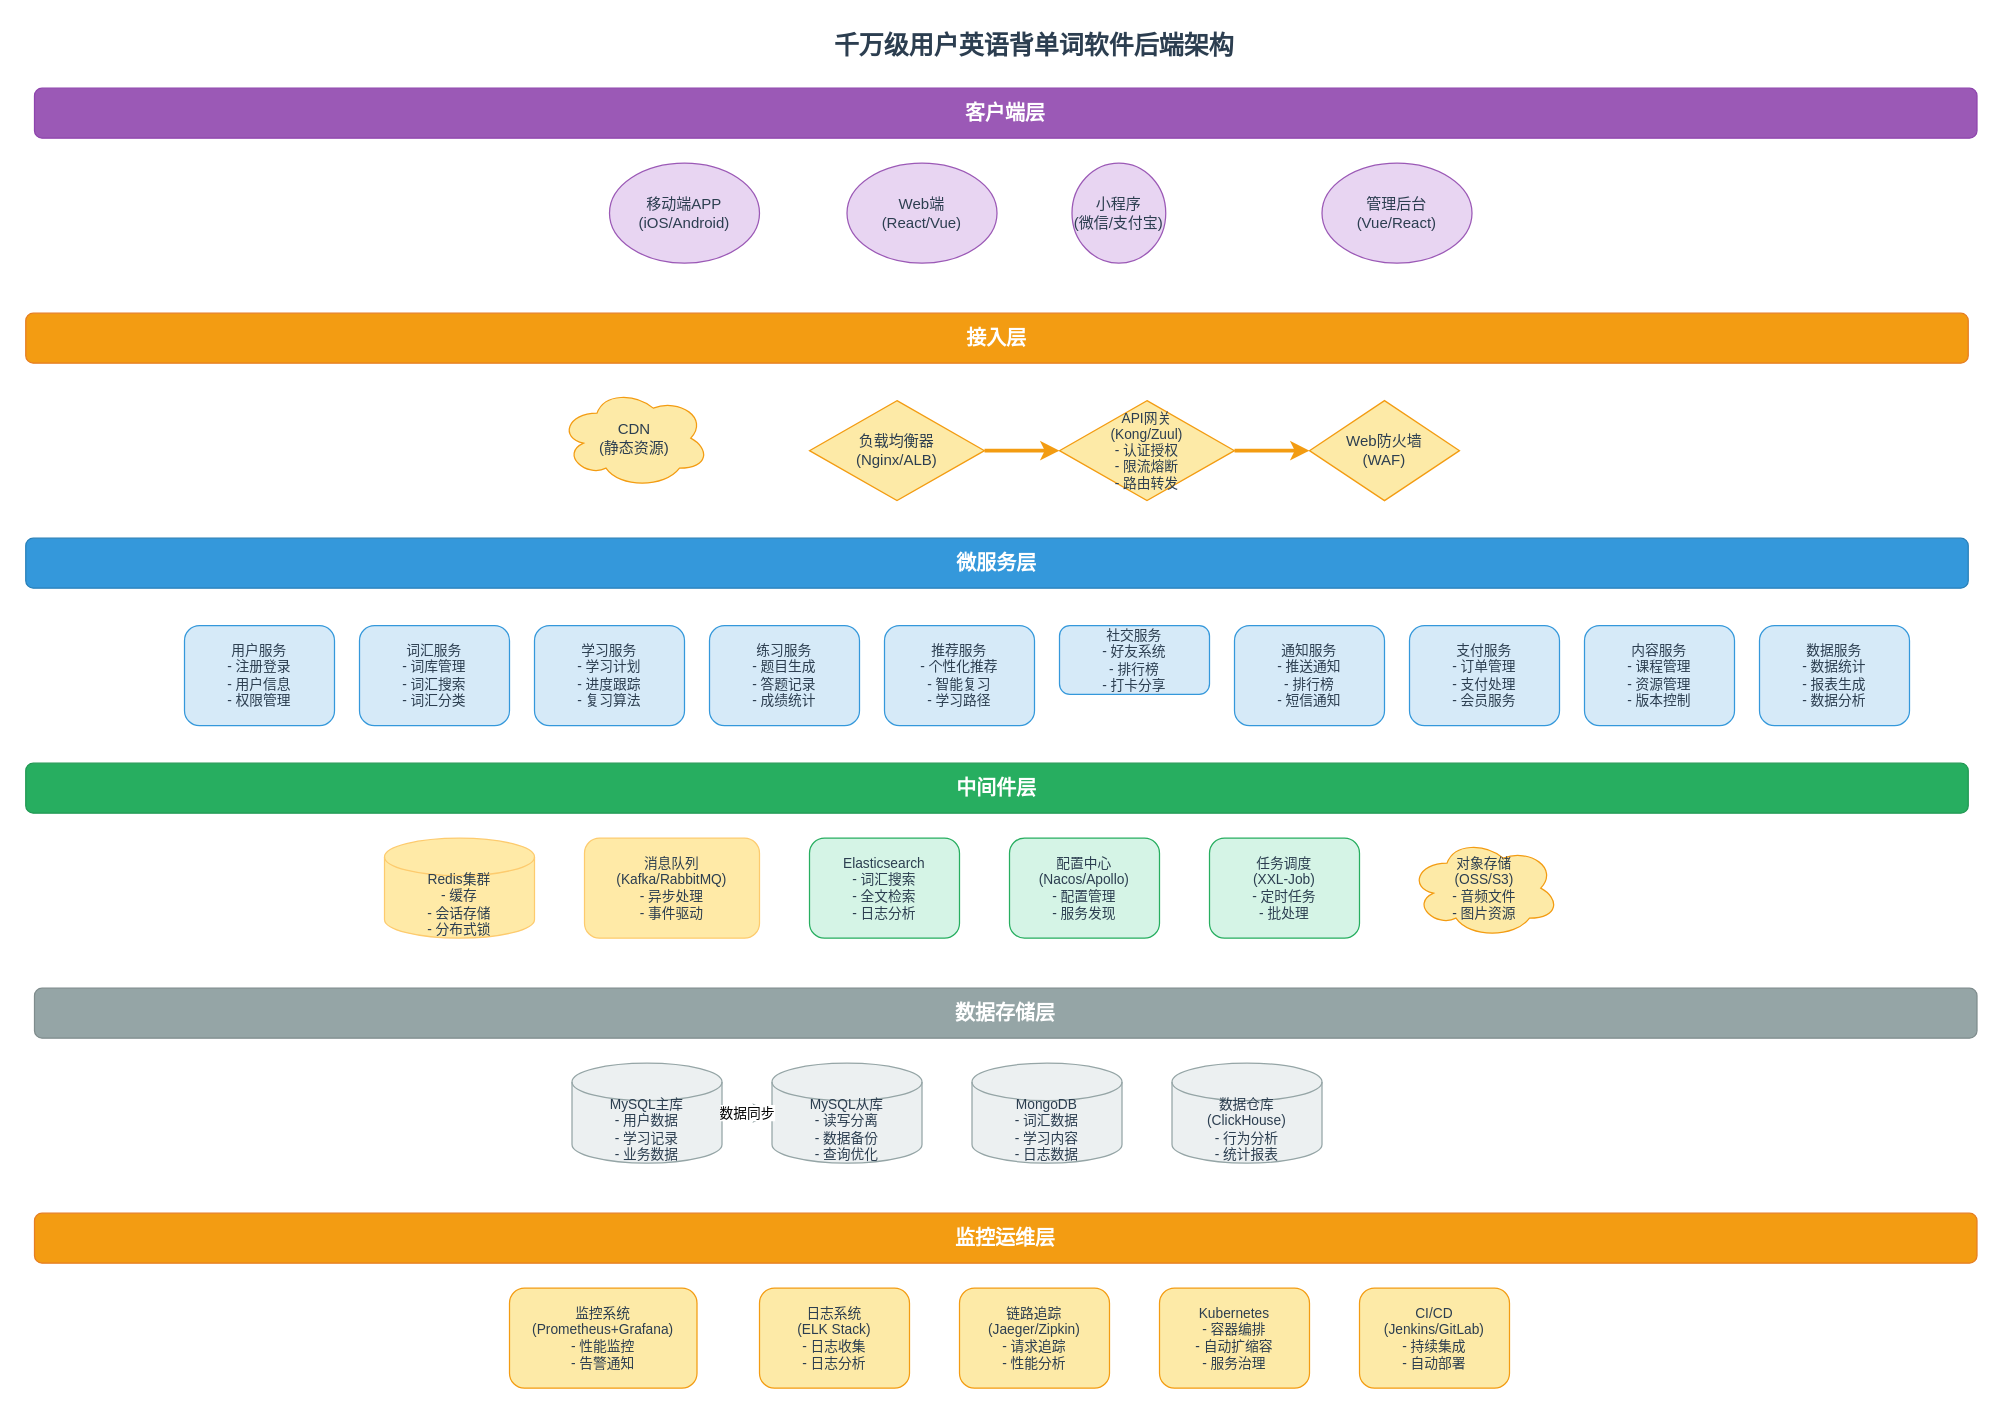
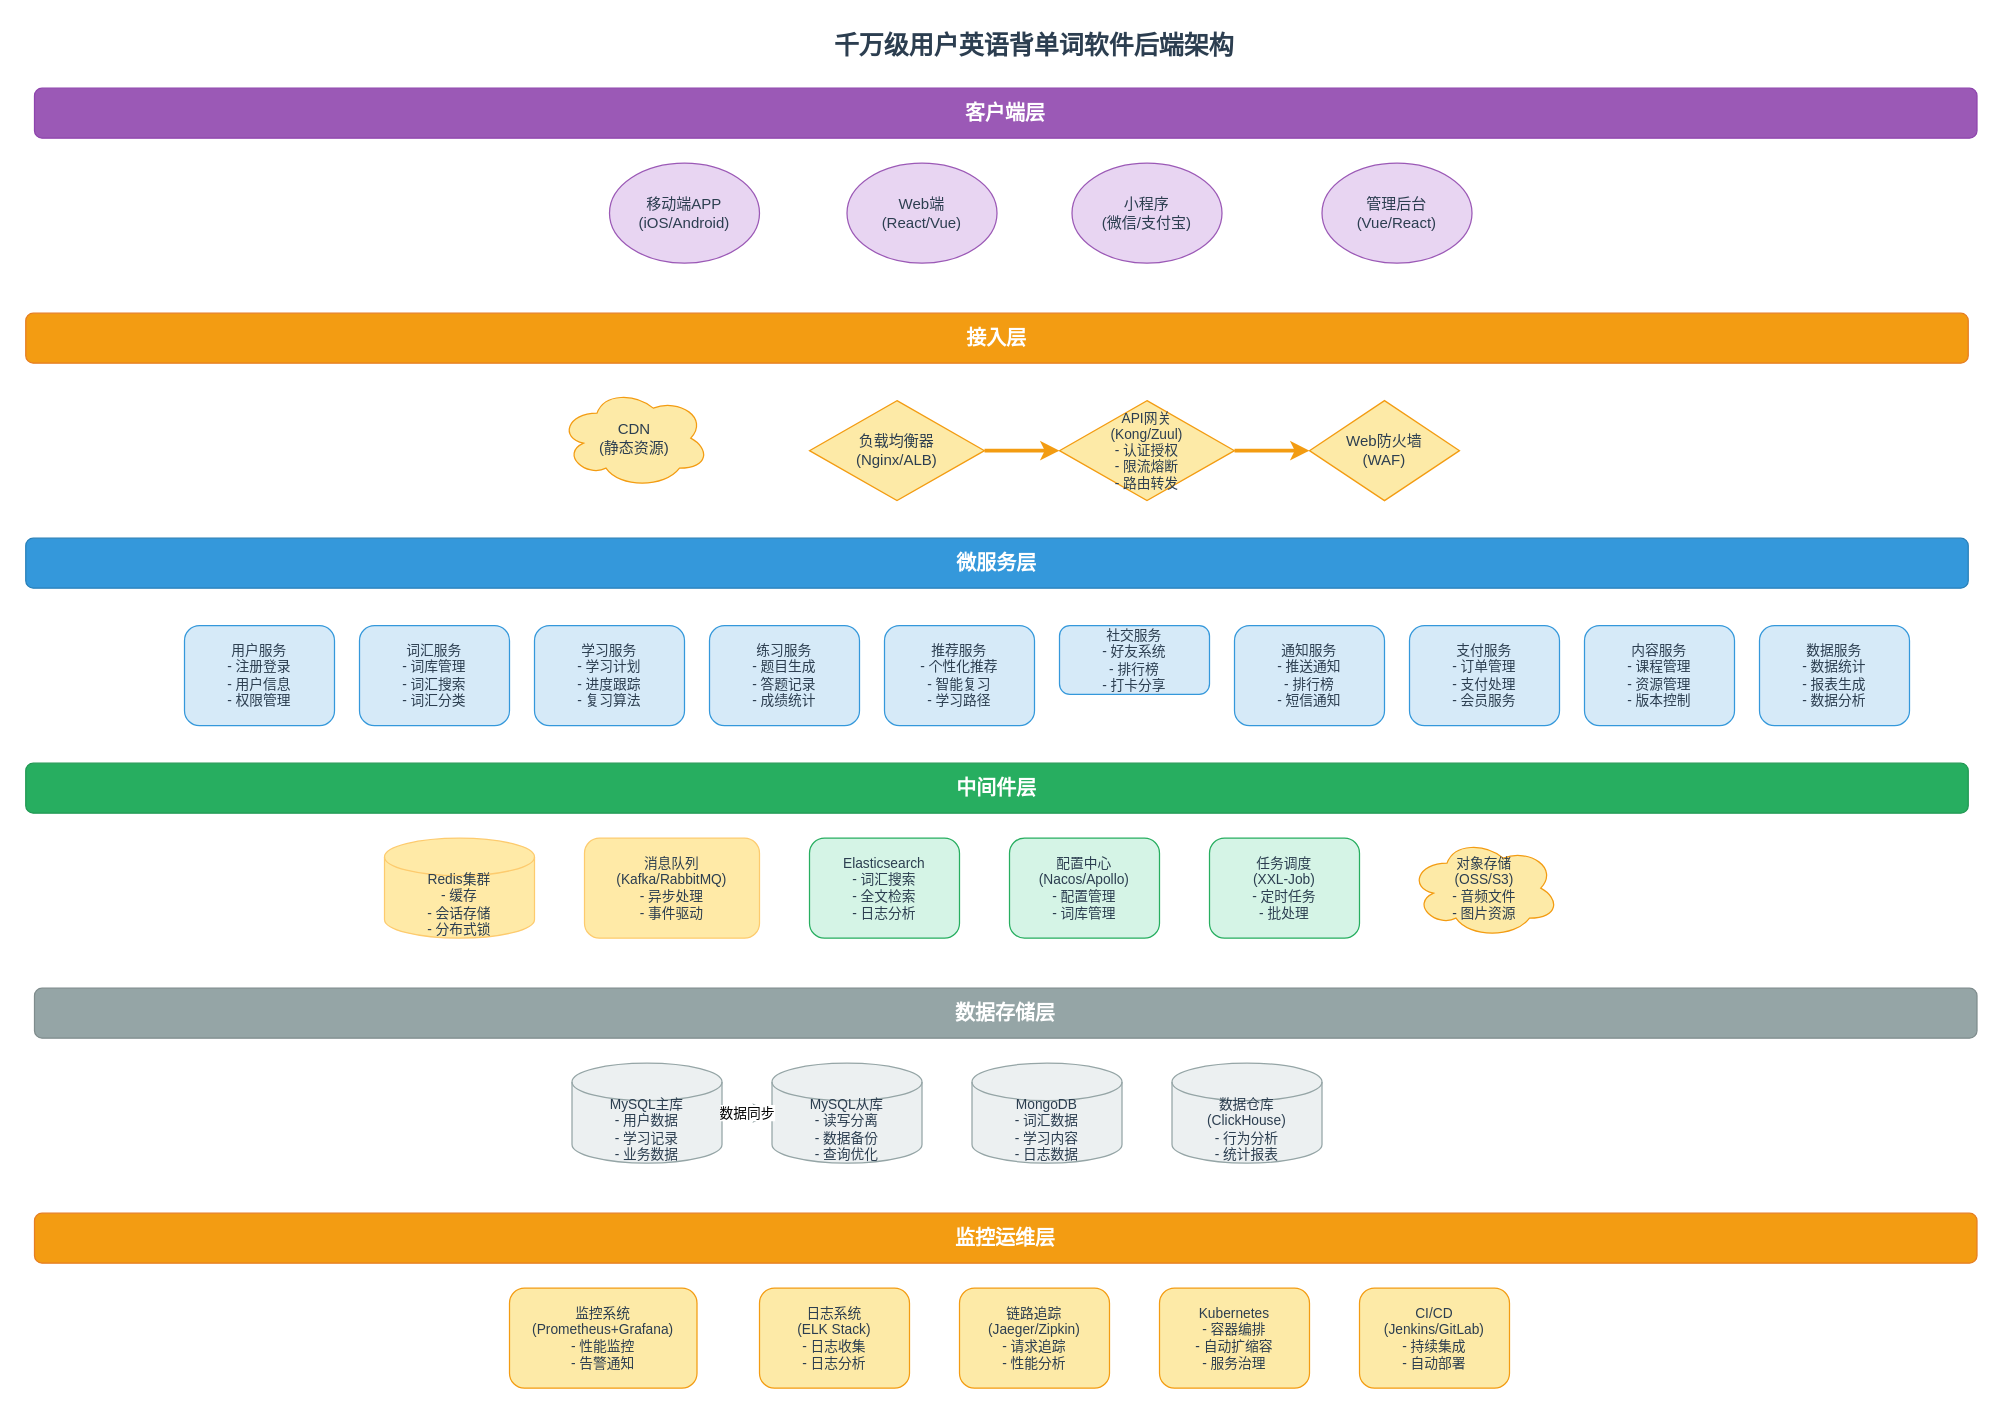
- <mxCell id="6" value="小程序&lt;br/&gt;(微信/支付宝)" style="ellipse;whiteSpace=wrap;html=1;fillColor=#e8d5f2;strokeColor=#9b59b6;fontSize=12;fontColor=#2c3e50;" parent="1" vertex="1"><mxGeometry x="857" y="130" width="75" height="80" as="geometry" /></mxCell>
+ <mxCell id="6" value="小程序&lt;br/&gt;(微信/支付宝)" style="ellipse;whiteSpace=wrap;html=1;fillColor=#e8d5f2;strokeColor=#9b59b6;fontSize=12;fontColor=#2c3e50;" parent="1" vertex="1"><mxGeometry x="857" y="130" width="120" height="80" as="geometry" /></mxCell>
- <mxCell id="28" value="配置中心&lt;br/&gt;(Nacos/Apollo)&lt;br/&gt;- 配置管理&lt;br/&gt;- 服务发现" style="rounded=1;whiteSpace=wrap;html=1;fillColor=#d5f4e6;strokeColor=#27ae60;fontSize=11;fontColor=#2c3e50;" parent="1" vertex="1"><mxGeometry x="807" y="670" width="120" height="80" as="geometry" /></mxCell>
+ <mxCell id="28" value="配置中心&lt;br/&gt;(Nacos/Apollo)&lt;br/&gt;- 配置管理&lt;br/&gt;- 词库管理" style="rounded=1;whiteSpace=wrap;html=1;fillColor=#d5f4e6;strokeColor=#27ae60;fontSize=11;fontColor=#2c3e50;" parent="1" vertex="1"><mxGeometry x="807" y="670" width="120" height="80" as="geometry" /></mxCell>
